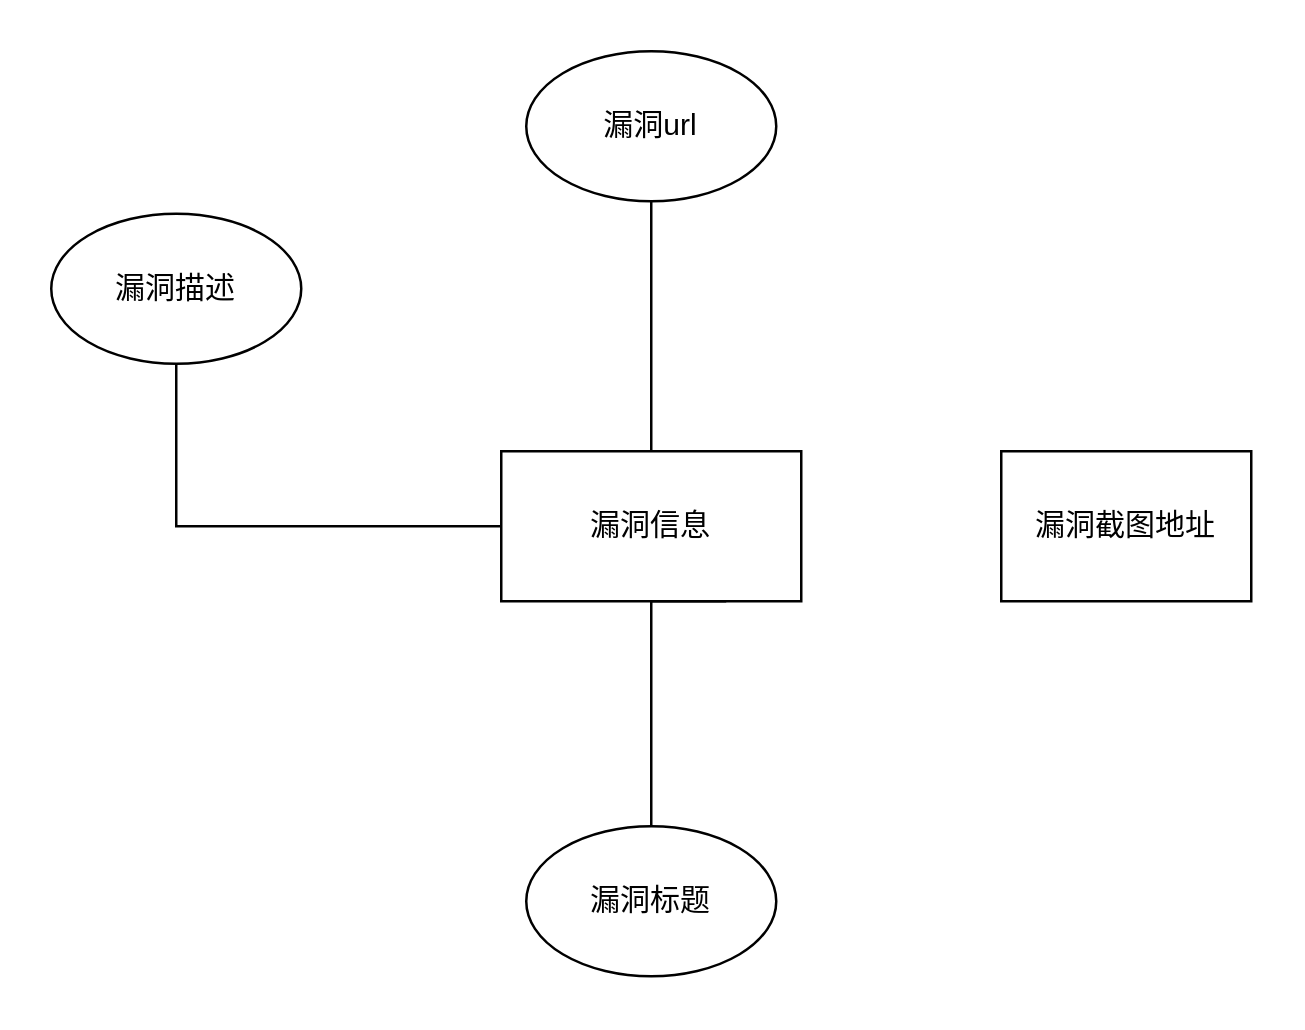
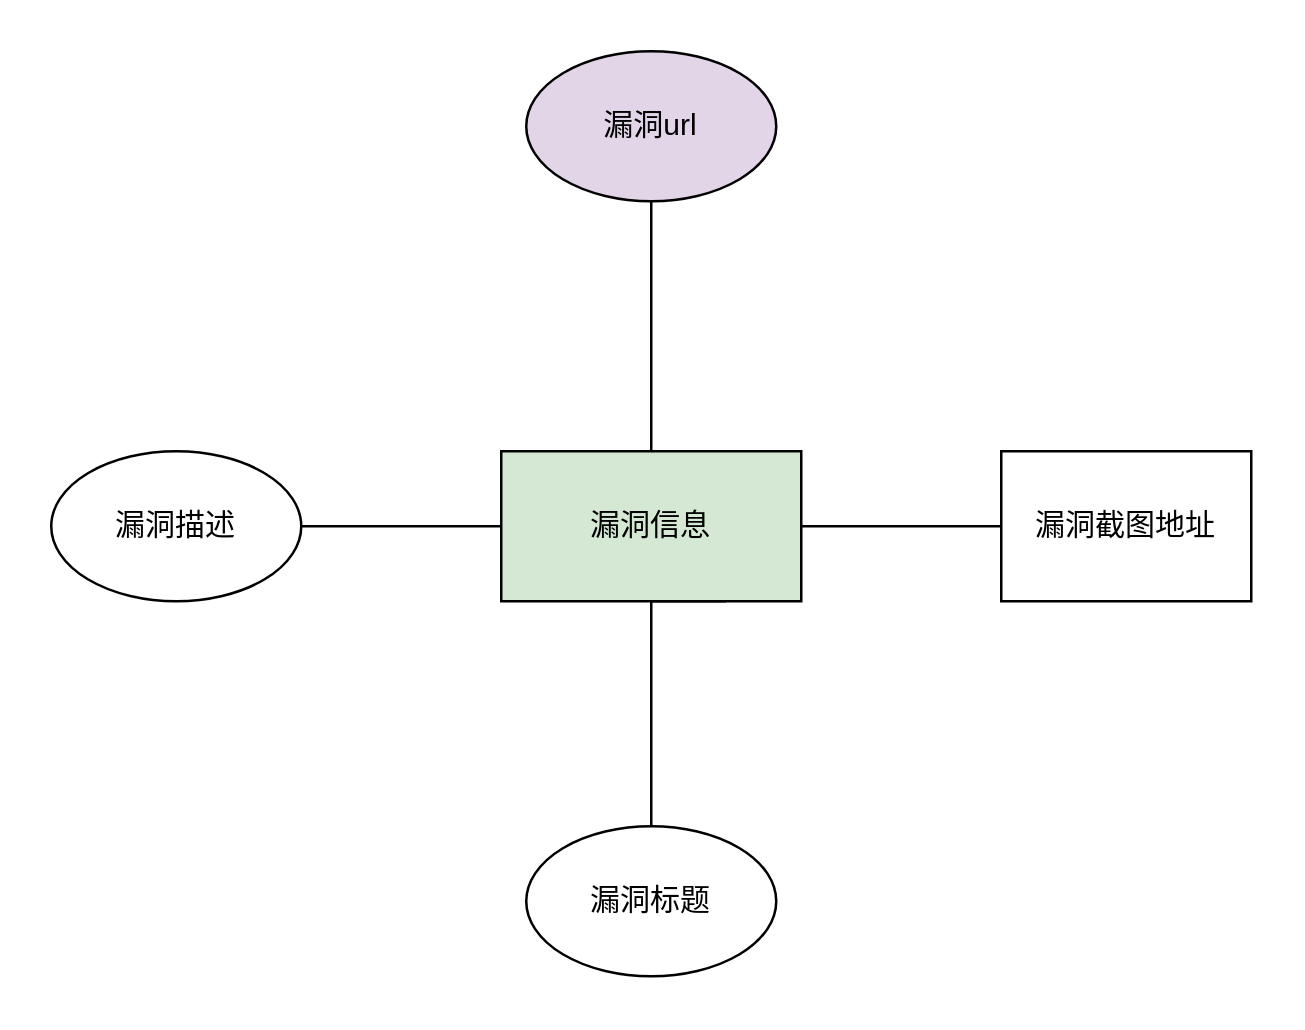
- <mxCell id="8" value="漏洞url" style="ellipse;whiteSpace=wrap;html=1;" vertex="1" parent="1"><mxGeometry x="210" y="20" width="100" height="60" as="geometry" /></mxCell>
+ <mxCell id="8" value="漏洞url" style="ellipse;whiteSpace=wrap;html=1;fillColor=#e1d5e7;" vertex="1" parent="1"><mxGeometry x="210" y="20" width="100" height="60" as="geometry" /></mxCell>
- <mxCell id="7" value="漏洞描述" style="ellipse;whiteSpace=wrap;html=1;" vertex="1" parent="1"><mxGeometry x="20" y="85" width="100" height="60" as="geometry" /></mxCell>
+ <mxCell id="7" value="漏洞描述" style="ellipse;whiteSpace=wrap;html=1;" vertex="1" parent="1"><mxGeometry x="20" y="180" width="100" height="60" as="geometry" /></mxCell>
- <mxCell id="6" value="漏洞信息" style="rounded=0;whiteSpace=wrap;html=1;" vertex="1" parent="1"><mxGeometry x="200" y="180" width="120" height="60" as="geometry" /></mxCell>
+ <mxCell id="6" value="漏洞信息" style="rounded=0;whiteSpace=wrap;html=1;fillColor=#d5e8d4;" vertex="1" parent="1"><mxGeometry x="200" y="180" width="120" height="60" as="geometry" /></mxCell>
+ <mxCell id="4" style="edgeStyle=orthogonalEdgeStyle;rounded=0;orthogonalLoop=1;jettySize=auto;html=1;exitX=1;exitY=0.5;exitDx=0;exitDy=0;endArrow=none;startFill=0;" edge="1" parent="1" source="6" target="10"><mxGeometry relative="1" as="geometry" /></mxCell>
